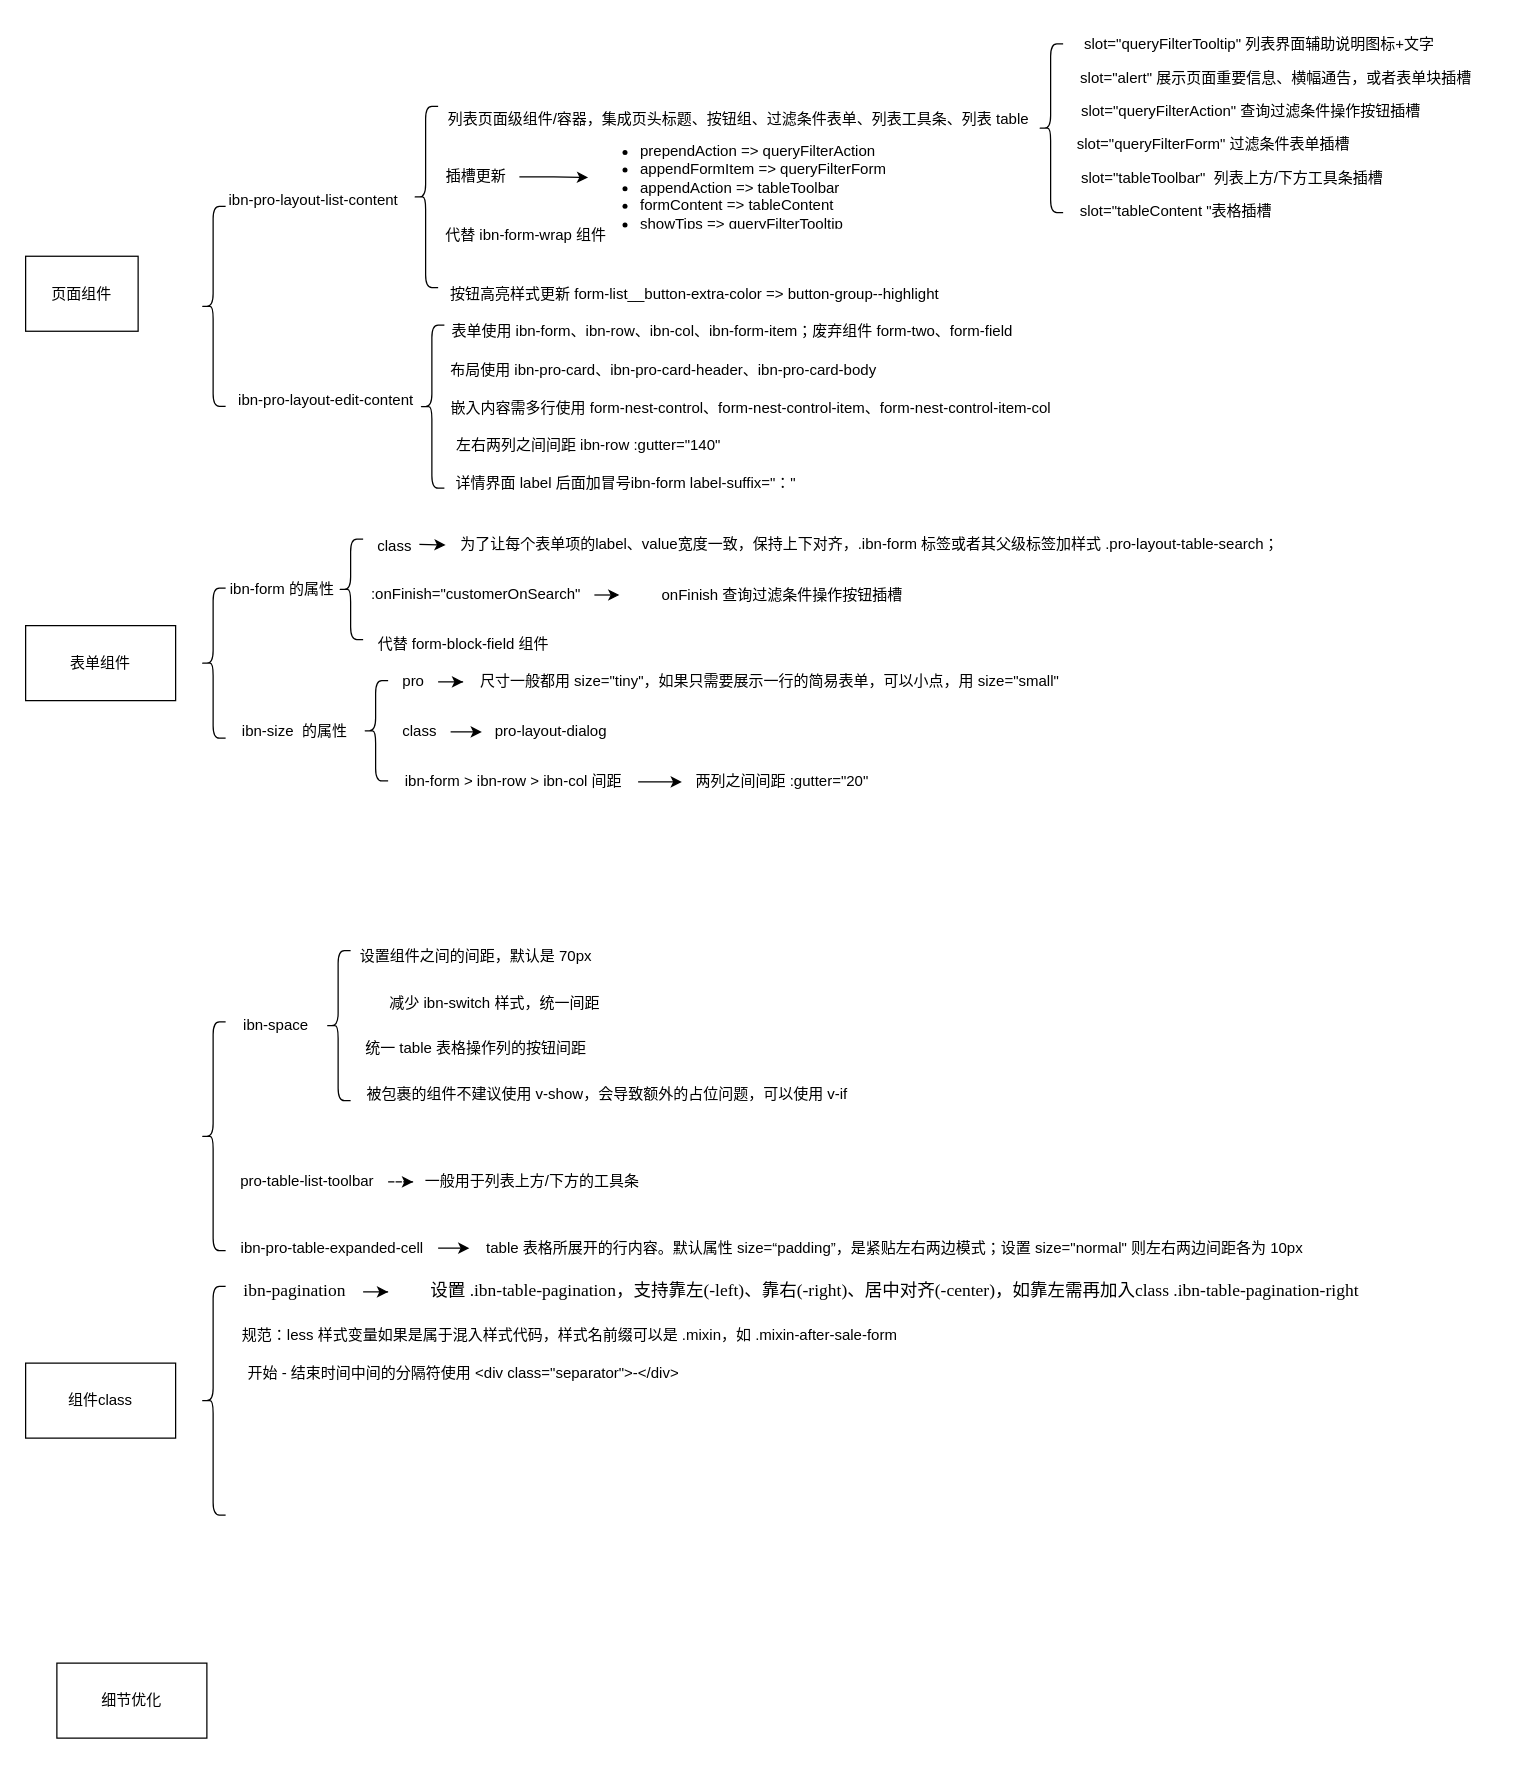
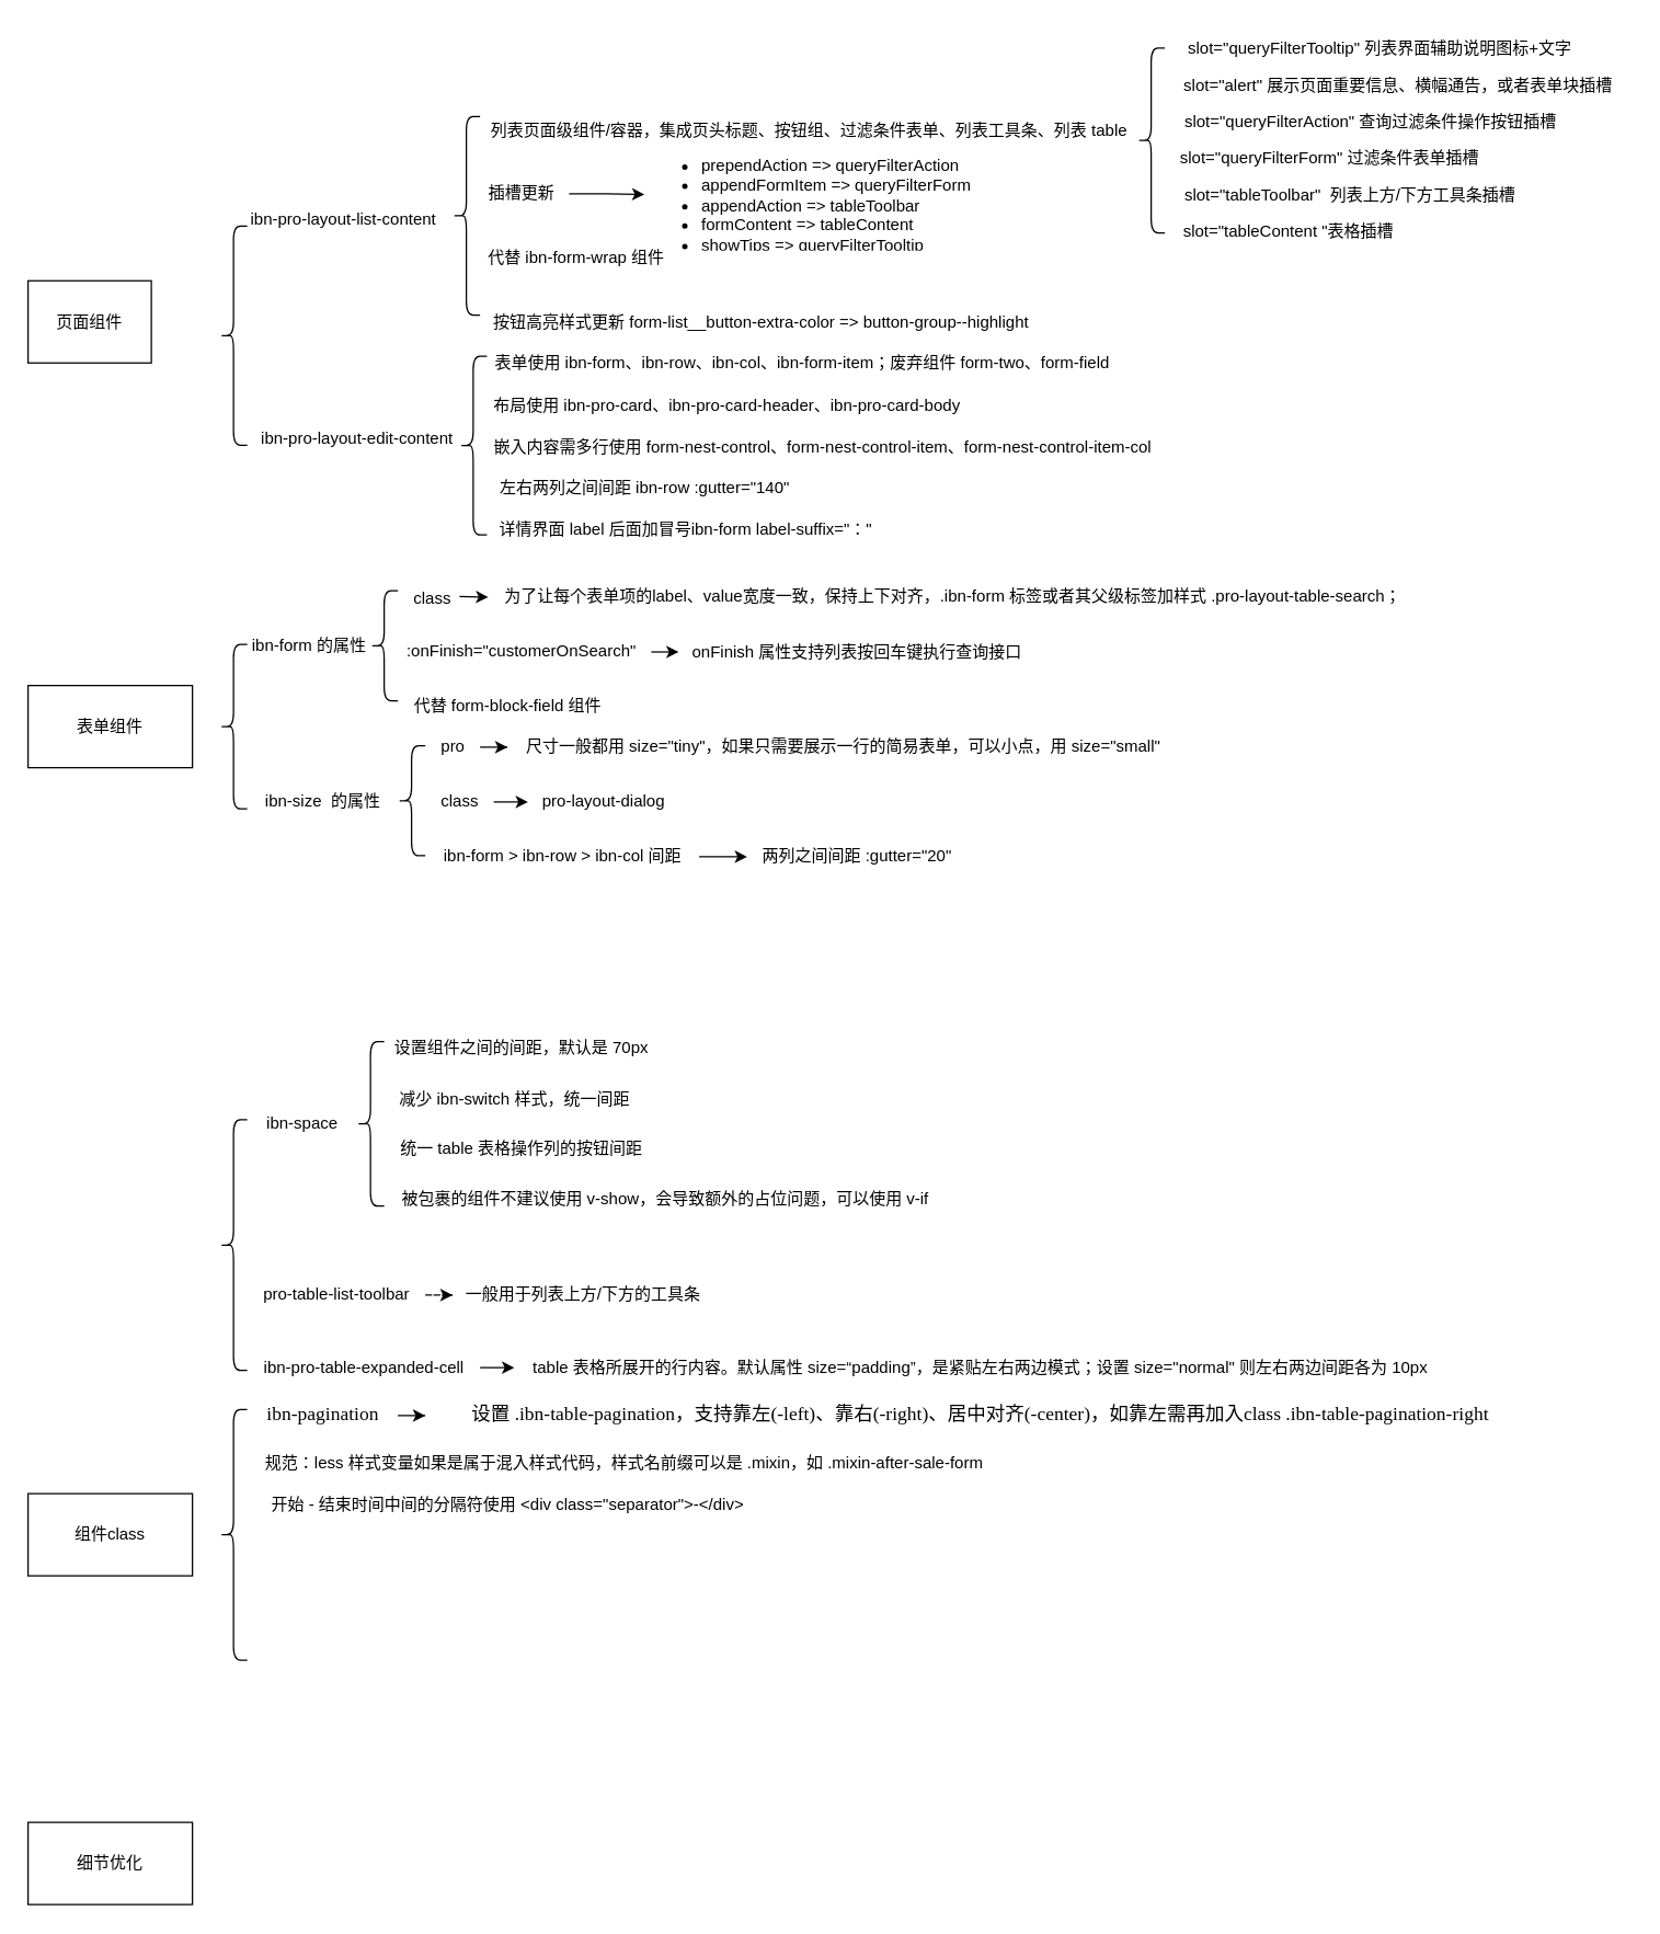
- <mxCell id="56" value="onFinish 查询过滤条件操作按钮插槽" style="text;html=1;align=center;verticalAlign=middle;resizable=0;points=[];autosize=1;strokeColor=none;fillColor=none;" vertex="1" parent="54"><mxGeometry x="20" width="260" height="30" as="geometry" /></mxCell>
+ <mxCell id="56" value="onFinish 属性支持列表按回车键执行查询接口" style="text;html=1;align=center;verticalAlign=middle;resizable=0;points=[];autosize=1;strokeColor=none;fillColor=none;" vertex="1" parent="54"><mxGeometry x="20" width="260" height="30" as="geometry" /></mxCell>
- <mxCell id="22" value="减少 ibn-switch 样式，统一间距" style="text;html=1;align=center;verticalAlign=middle;resizable=0;points=[];autosize=1;strokeColor=none;fillColor=none;" vertex="1" parent="1"><mxGeometry x="300" y="787" width="190" height="30" as="geometry" /></mxCell>
+ <mxCell id="22" value="减少 ibn-switch 样式，统一间距" style="text;html=1;align=center;verticalAlign=middle;resizable=0;points=[];autosize=1;strokeColor=none;fillColor=none;" vertex="1" parent="1"><mxGeometry x="280" y="787" width="190" height="30" as="geometry" /></mxCell>
- <mxCell id="2" value="细节优化" style="rounded=0;whiteSpace=wrap;html=1;" vertex="1" parent="1"><mxGeometry x="45" y="1330" width="120" height="60" as="geometry" /></mxCell>
+ <mxCell id="2" value="细节优化" style="rounded=0;whiteSpace=wrap;html=1;" vertex="1" parent="1"><mxGeometry x="20" y="1330" width="120" height="60" as="geometry" /></mxCell>
